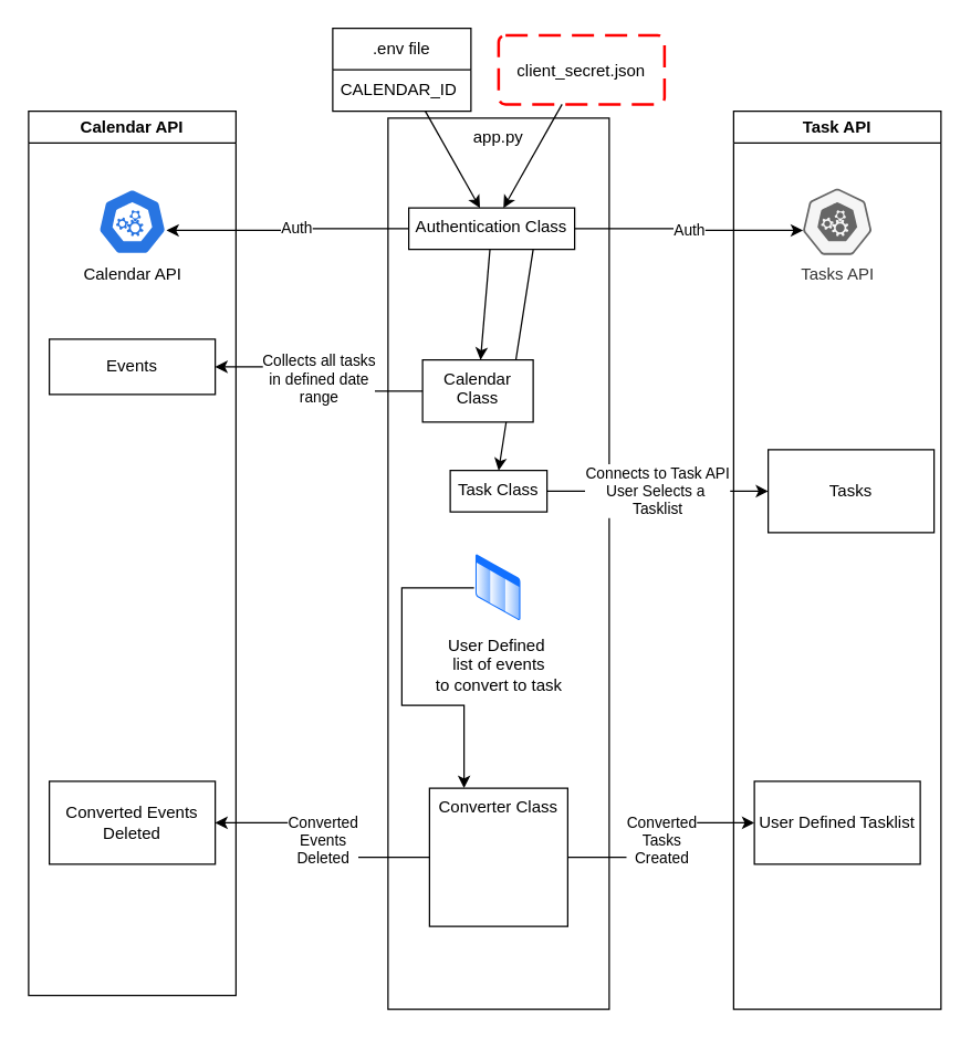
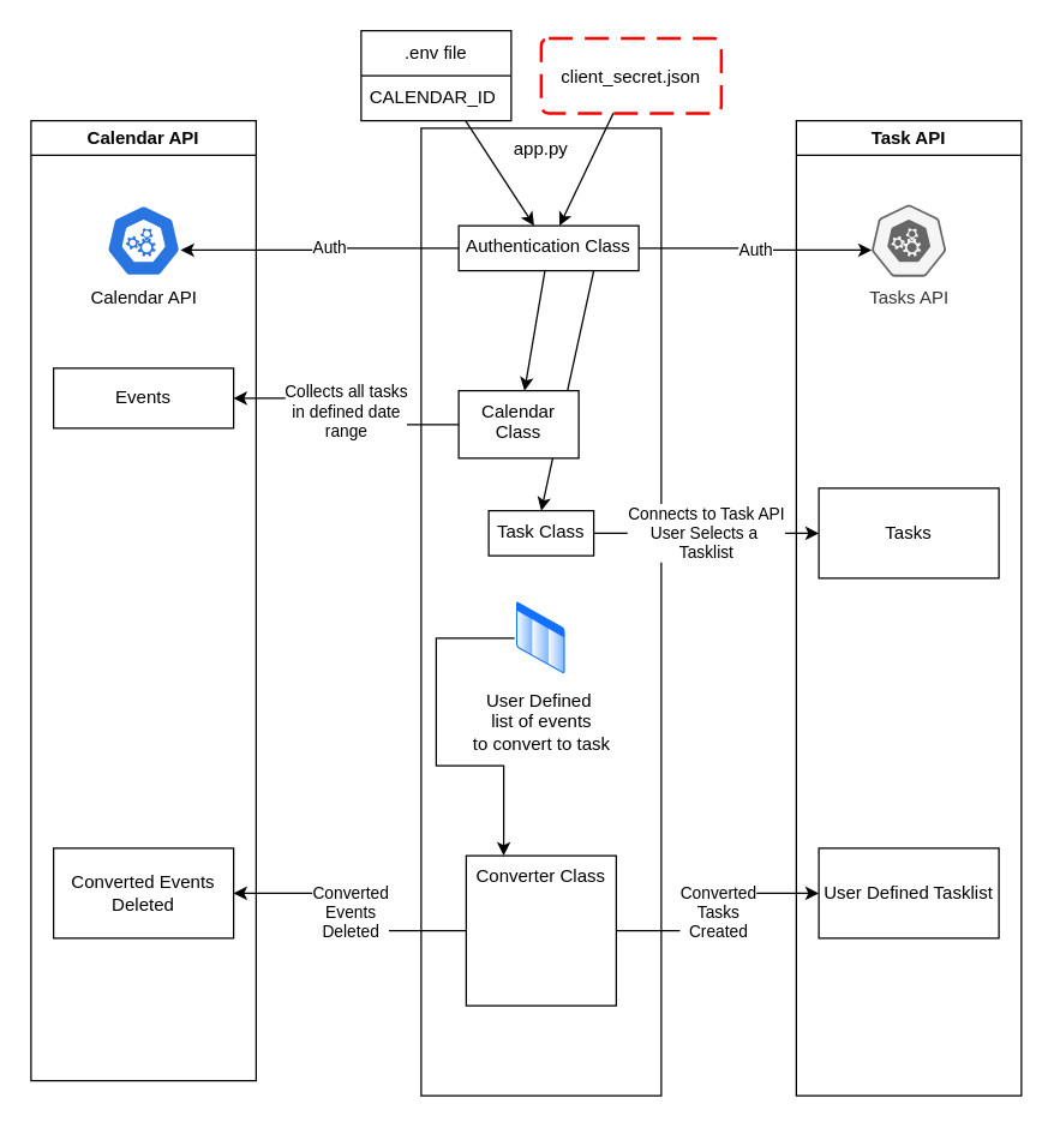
- <mxCell id="10" value="Authentication Class" style="whiteSpace=wrap;html=1;verticalAlign=top;" parent="1" vertex="1"><mxGeometry x="295" y="150" width="120" height="30" as="geometry" /></mxCell>
+ <mxCell id="10" value="Authentication Class" style="whiteSpace=wrap;html=1;verticalAlign=top;" parent="1" vertex="1"><mxGeometry x="305" y="150" width="120" height="30" as="geometry" /></mxCell>
- <mxCell id="17" value="Tasks" style="rounded=0;whiteSpace=wrap;html=1;" parent="15" vertex="1"><mxGeometry x="25" y="245" width="120" height="60" as="geometry" /></mxCell>
+ <mxCell id="17" value="Tasks" style="rounded=0;whiteSpace=wrap;html=1;" parent="15" vertex="1"><mxGeometry x="15" y="245" width="120" height="60" as="geometry" /></mxCell>
